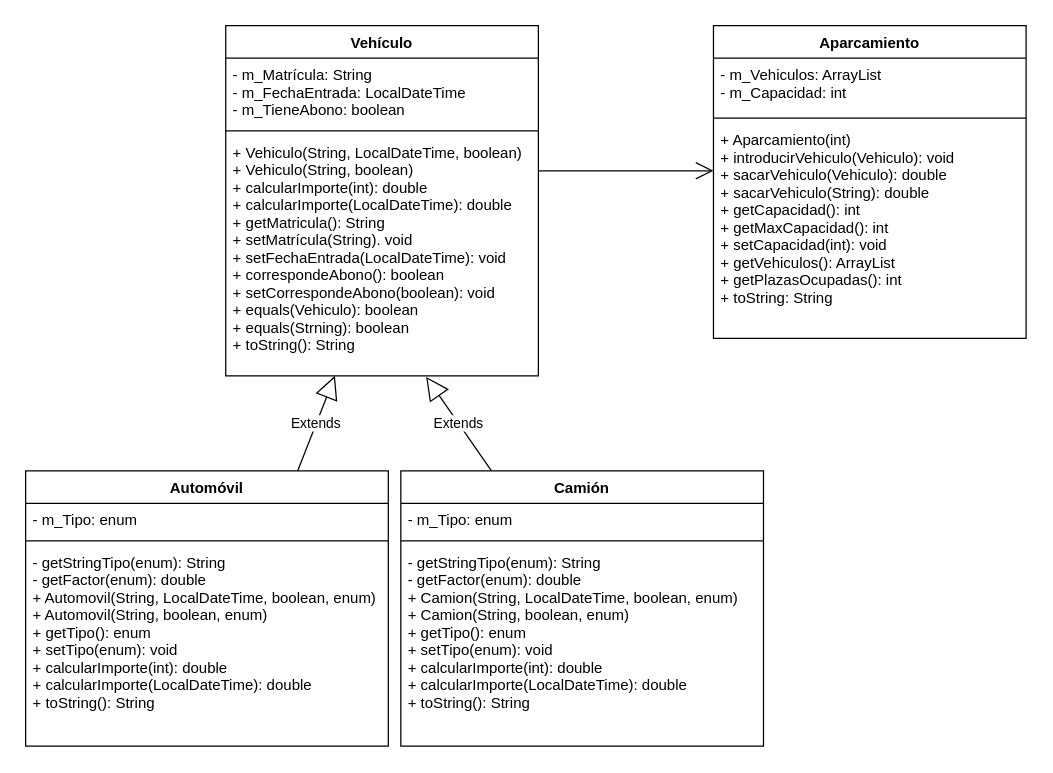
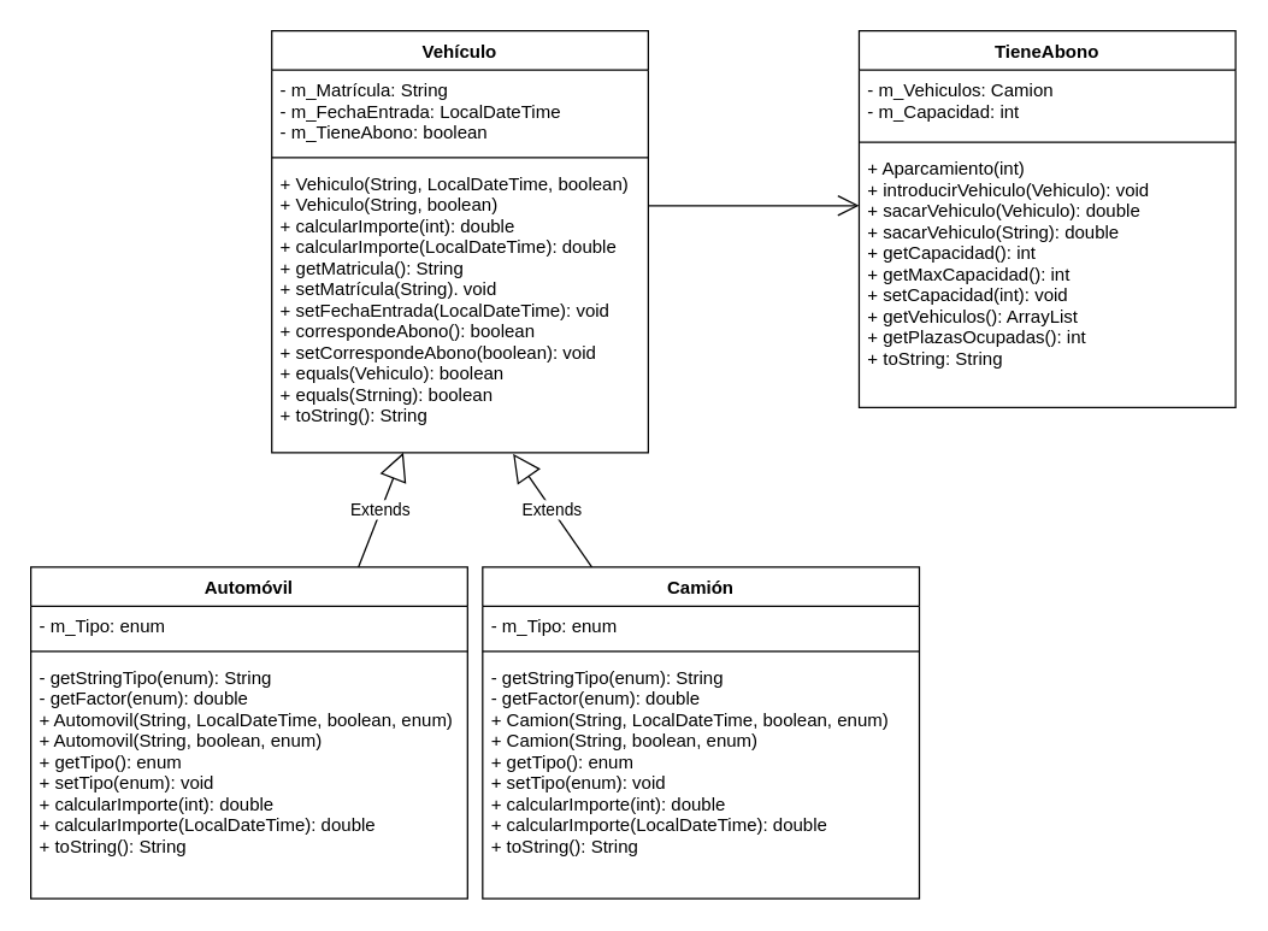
- <mxCell id="14" value="Aparcamiento" style="swimlane;fontStyle=1;align=center;verticalAlign=top;childLayout=stackLayout;horizontal=1;startSize=26;horizontalStack=0;resizeParent=1;resizeParentMax=0;resizeLast=0;collapsible=1;marginBottom=0;" parent="1" vertex="1"><mxGeometry x="570" y="20" width="250" height="250" as="geometry" /></mxCell>
+ <mxCell id="14" value="TieneAbono" style="swimlane;fontStyle=1;align=center;verticalAlign=top;childLayout=stackLayout;horizontal=1;startSize=26;horizontalStack=0;resizeParent=1;resizeParentMax=0;resizeLast=0;collapsible=1;marginBottom=0;" parent="1" vertex="1"><mxGeometry x="570" y="20" width="250" height="250" as="geometry" /></mxCell>
- <mxCell id="15" value="- m_Vehiculos: ArrayList&#10;- m_Capacidad: int" style="text;strokeColor=none;fillColor=none;align=left;verticalAlign=top;spacingLeft=4;spacingRight=4;overflow=hidden;rotatable=0;points=[[0,0.5],[1,0.5]];portConstraint=eastwest;" parent="14" vertex="1"><mxGeometry y="26" width="250" height="44" as="geometry" /></mxCell>
+ <mxCell id="15" value="- m_Vehiculos: Camion&#10;- m_Capacidad: int" style="text;strokeColor=none;fillColor=none;align=left;verticalAlign=top;spacingLeft=4;spacingRight=4;overflow=hidden;rotatable=0;points=[[0,0.5],[1,0.5]];portConstraint=eastwest;" parent="14" vertex="1"><mxGeometry y="26" width="250" height="44" as="geometry" /></mxCell>
